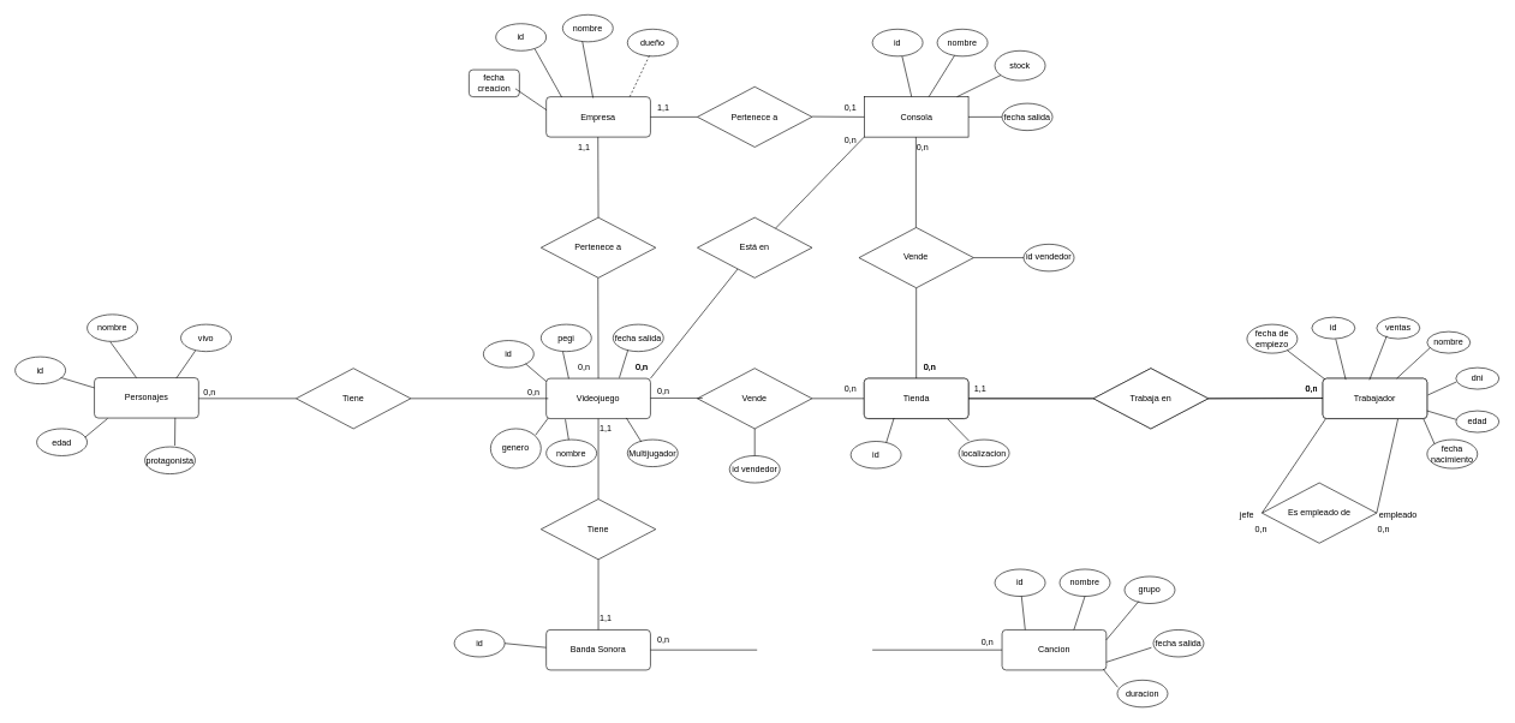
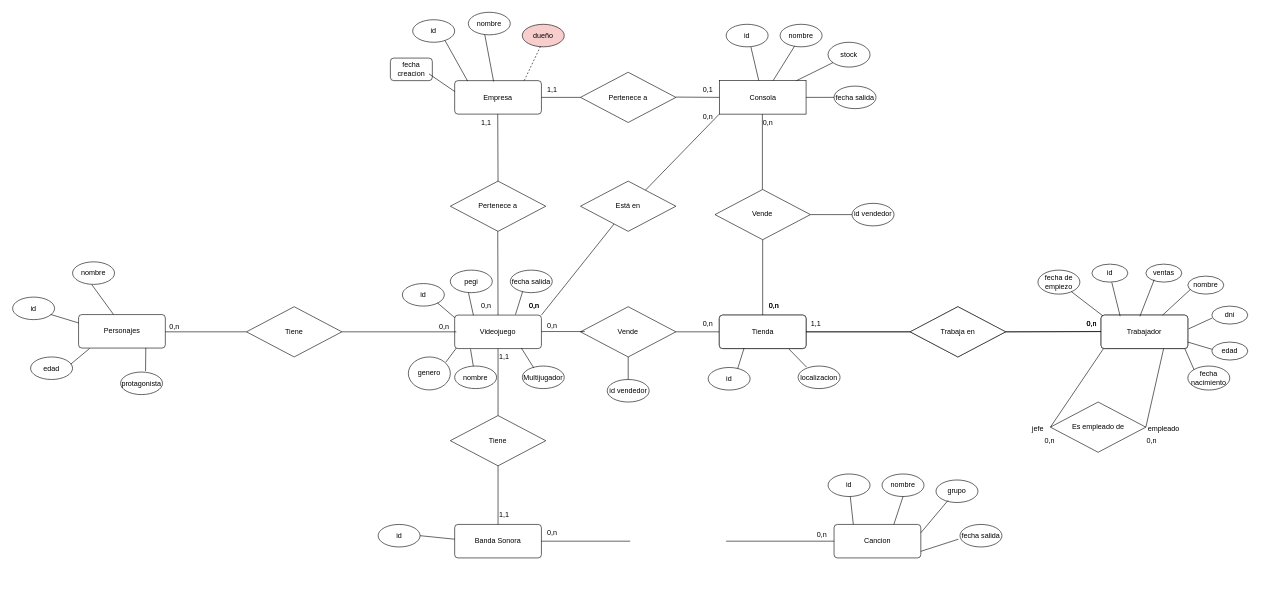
- <mxCell id="59" value="dueño" style="ellipse;whiteSpace=wrap;html=1;align=center;" vertex="1" parent="1"><mxGeometry x="870" y="40" width="70" height="37.59" as="geometry" /></mxCell>
+ <mxCell id="59" value="dueño" style="ellipse;whiteSpace=wrap;html=1;align=center;fillColor=#f8cecc;" vertex="1" parent="1"><mxGeometry x="870" y="40" width="70" height="37.59" as="geometry" /></mxCell>
- <mxCell id="96" value="vivo" style="ellipse;whiteSpace=wrap;html=1;align=center;" vertex="1" parent="1"><mxGeometry x="250" y="450" width="70" height="37.59" as="geometry" /></mxCell>
- <mxCell id="113" value="" style="endArrow=none;html=1;rounded=0;exitX=0.787;exitY=0.007;exitDx=0;exitDy=0;entryX=0.29;entryY=0.968;entryDx=0;entryDy=0;entryPerimeter=0;exitPerimeter=0;" edge="1" parent="1" source="86" target="96"><mxGeometry width="50" height="50" relative="1" as="geometry"><mxPoint x="225" y="540" as="sourcePoint" /><mxPoint x="270" y="480" as="targetPoint" /></mxGeometry></mxCell>
- <mxCell id="112" value="" style="endArrow=none;html=1;rounded=0;exitX=0.969;exitY=0.978;exitDx=0;exitDy=0;exitPerimeter=0;entryX=0.011;entryY=0.267;entryDx=0;entryDy=0;entryPerimeter=0;" edge="1" parent="1" source="98" target="105"><mxGeometry width="50" height="50" relative="1" as="geometry"><mxPoint x="1565" y="918" as="sourcePoint" /><mxPoint x="1610" y="864.14" as="targetPoint" /></mxGeometry></mxCell>
- <mxCell id="105" value="duracion" style="ellipse;whiteSpace=wrap;html=1;align=center;" vertex="1" parent="1"><mxGeometry x="1550" y="943.97" width="70" height="37.59" as="geometry" /></mxCell>
